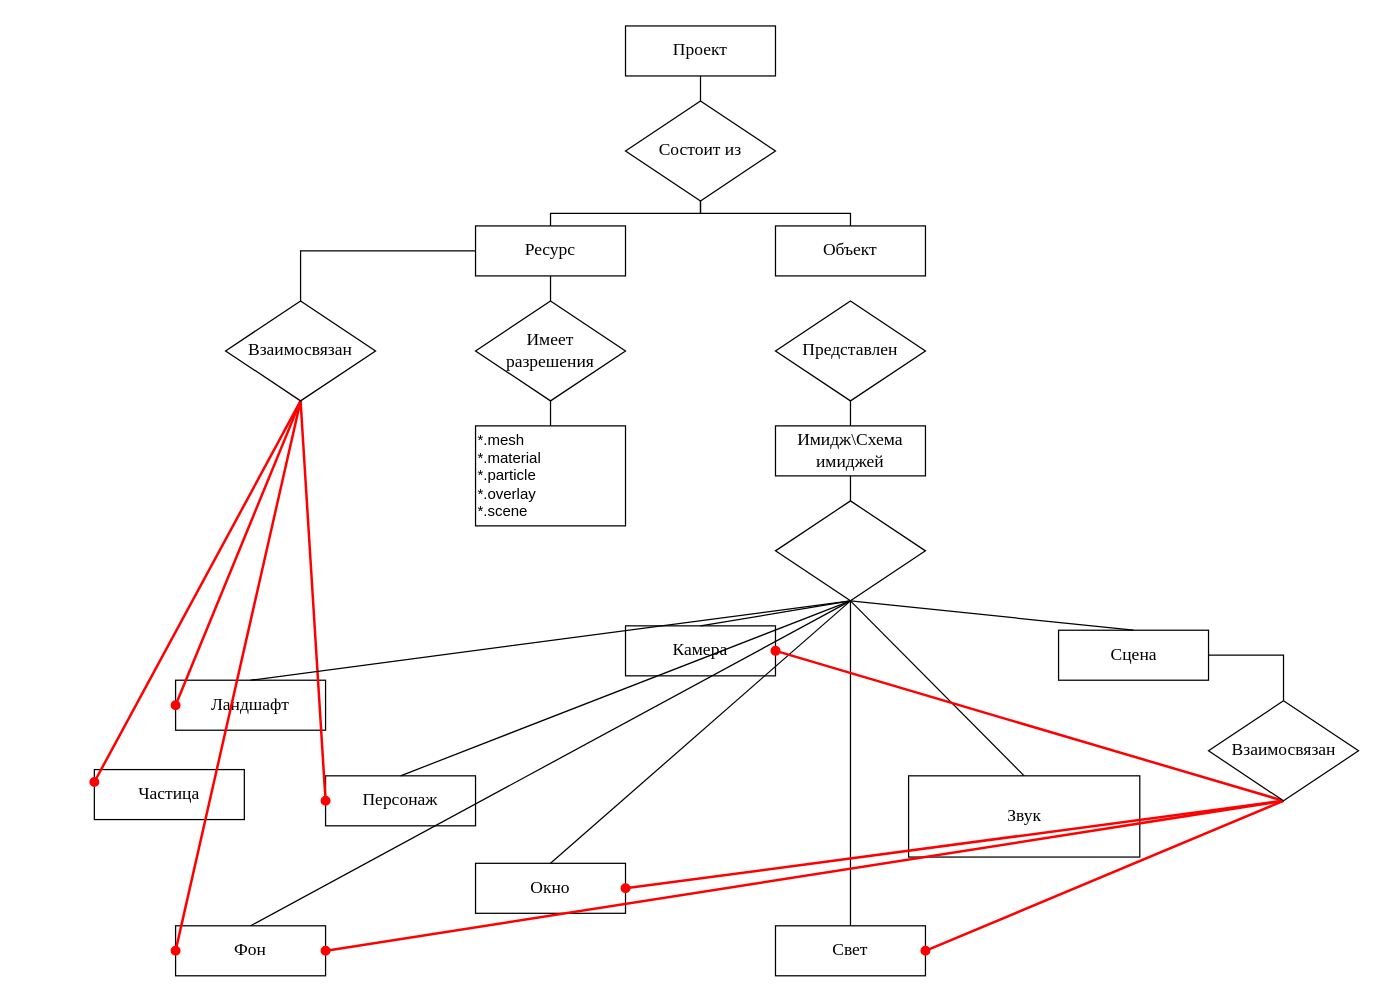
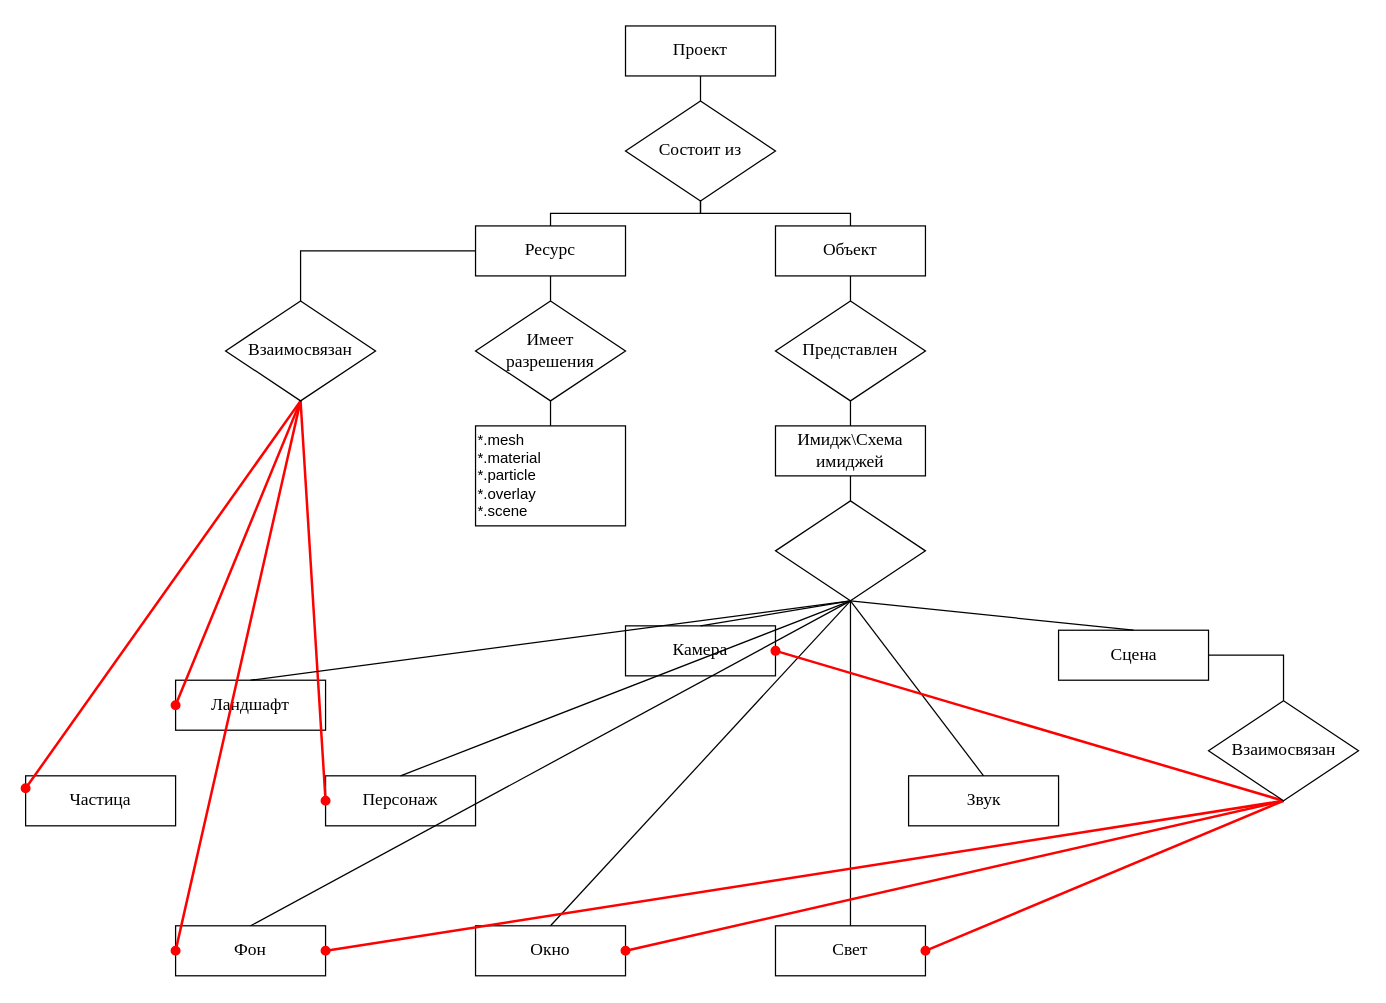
+ <mxCell id="4" style="edgeStyle=orthogonalEdgeStyle;rounded=0;orthogonalLoop=1;jettySize=auto;html=1;exitX=0.5;exitY=1;exitDx=0;exitDy=0;entryX=0.5;entryY=0;entryDx=0;entryDy=0;endArrow=none;endFill=0;" parent="1" source="5" target="18" edge="1"><mxGeometry relative="1" as="geometry" /></mxCell>
- <mxCell id="25" value="&lt;font style=&quot;font-size: 14px&quot; face=&quot;Times New Roman&quot;&gt;Частица&lt;/font&gt;" style="rounded=0;whiteSpace=wrap;html=1;" parent="1" vertex="1"><mxGeometry x="75" y="615" width="120" height="40" as="geometry" /></mxCell>
+ <mxCell id="25" value="&lt;font style=&quot;font-size: 14px&quot; face=&quot;Times New Roman&quot;&gt;Частица&lt;/font&gt;" style="rounded=0;whiteSpace=wrap;html=1;" parent="1" vertex="1"><mxGeometry y="620" width="120" height="40" as="geometry" x="20" /></mxCell>
- <mxCell id="24" value="&lt;font style=&quot;font-size: 14px&quot; face=&quot;Times New Roman&quot;&gt;Звук&lt;/font&gt;" style="rounded=0;whiteSpace=wrap;html=1;" parent="1" vertex="1"><mxGeometry x="726.5" y="620" width="185" height="65" as="geometry" /></mxCell>
+ <mxCell id="24" value="&lt;font style=&quot;font-size: 14px&quot; face=&quot;Times New Roman&quot;&gt;Звук&lt;/font&gt;" style="rounded=0;whiteSpace=wrap;html=1;" parent="1" vertex="1"><mxGeometry x="726.5" y="620" width="120" height="40" as="geometry" /></mxCell>
- <mxCell id="19" value="&lt;font style=&quot;font-size: 14px&quot; face=&quot;Times New Roman&quot;&gt;Окно&lt;/font&gt;" style="rounded=0;whiteSpace=wrap;html=1;" parent="1" vertex="1"><mxGeometry x="380" y="690" width="120" height="40" as="geometry" /></mxCell>
+ <mxCell id="19" value="&lt;font style=&quot;font-size: 14px&quot; face=&quot;Times New Roman&quot;&gt;Окно&lt;/font&gt;" style="rounded=0;whiteSpace=wrap;html=1;" parent="1" vertex="1"><mxGeometry x="380" y="740" width="120" height="40" as="geometry" /></mxCell>
